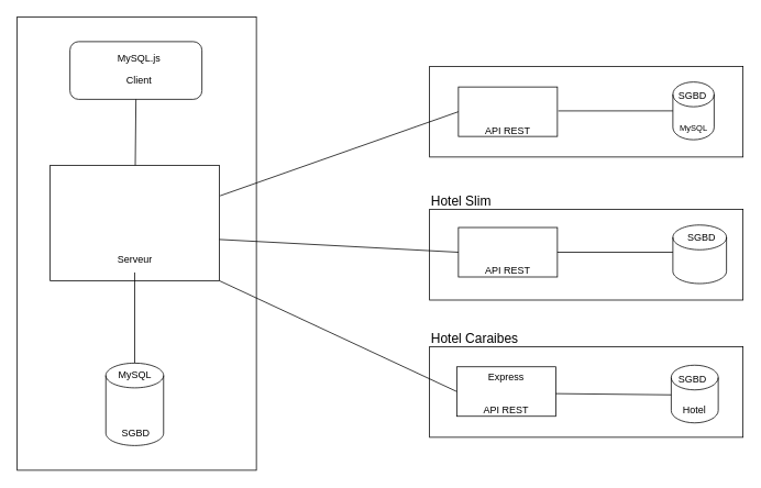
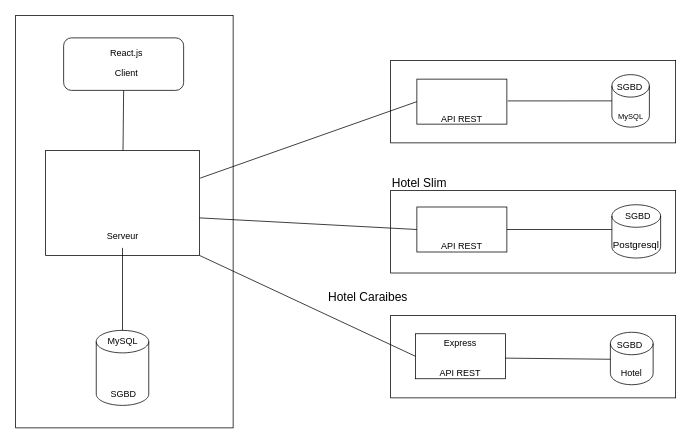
- <mxCell id="7" value="MySQL.js" style="text;html=1;strokeColor=none;fillColor=none;align=center;verticalAlign=middle;whiteSpace=wrap;rounded=0;fontSize=12;" parent="1" vertex="1"><mxGeometry x="137.5" y="55" width="60" height="30" as="geometry" /></mxCell>
+ <mxCell id="7" value="React.js" style="text;html=1;strokeColor=none;fillColor=none;align=center;verticalAlign=middle;whiteSpace=wrap;rounded=0;fontSize=12;" parent="1" vertex="1"><mxGeometry x="137.5" y="55" width="60" height="30" as="geometry" /></mxCell>
+ <mxCell id="26" value="&lt;font style=&quot;font-size: 13px;&quot;&gt;Postgresql&lt;/font&gt;" style="text;html=1;strokeColor=none;fillColor=none;align=center;verticalAlign=middle;whiteSpace=wrap;rounded=0;fontSize=12;" parent="19" vertex="1"><mxGeometry x="305" y="62" width="45" height="20" as="geometry" /></mxCell>
- <mxCell id="36" value="&lt;font style=&quot;font-size: 16px;&quot;&gt;Hotel Caraibes&lt;br&gt;&lt;/font&gt;" style="text;whiteSpace=wrap;html=1;fontSize=16;" parent="1" vertex="1"><mxGeometry x="520" y="393.5" width="140" height="26.5" as="geometry" /></mxCell>
+ <mxCell id="36" value="&lt;font style=&quot;font-size: 16px;&quot;&gt;Hotel Caraibes&lt;br&gt;&lt;/font&gt;" style="text;whiteSpace=wrap;html=1;fontSize=16;" parent="1" vertex="1"><mxGeometry x="435" y="378.5" width="140" height="26.5" as="geometry" /></mxCell>
